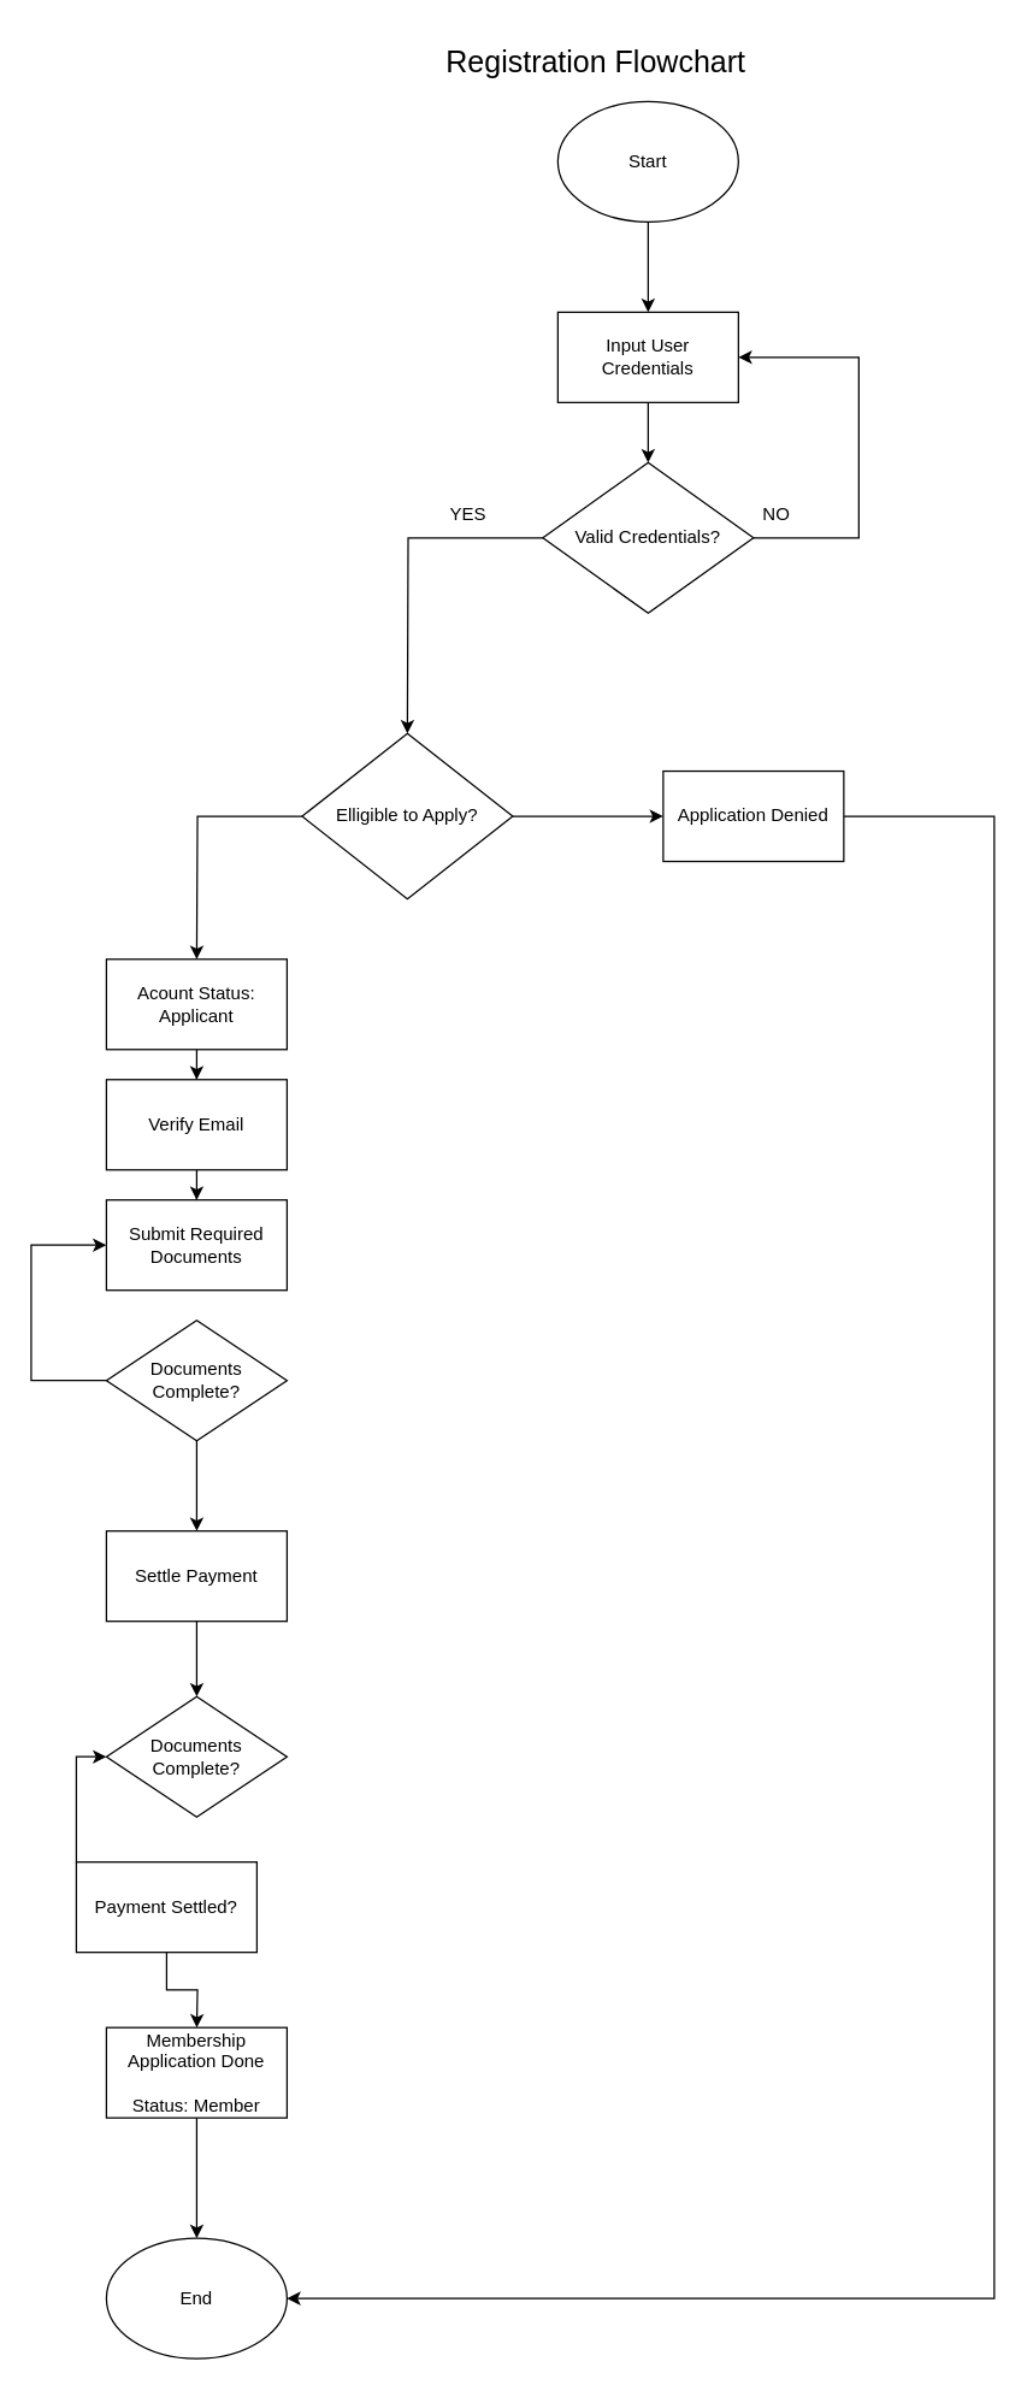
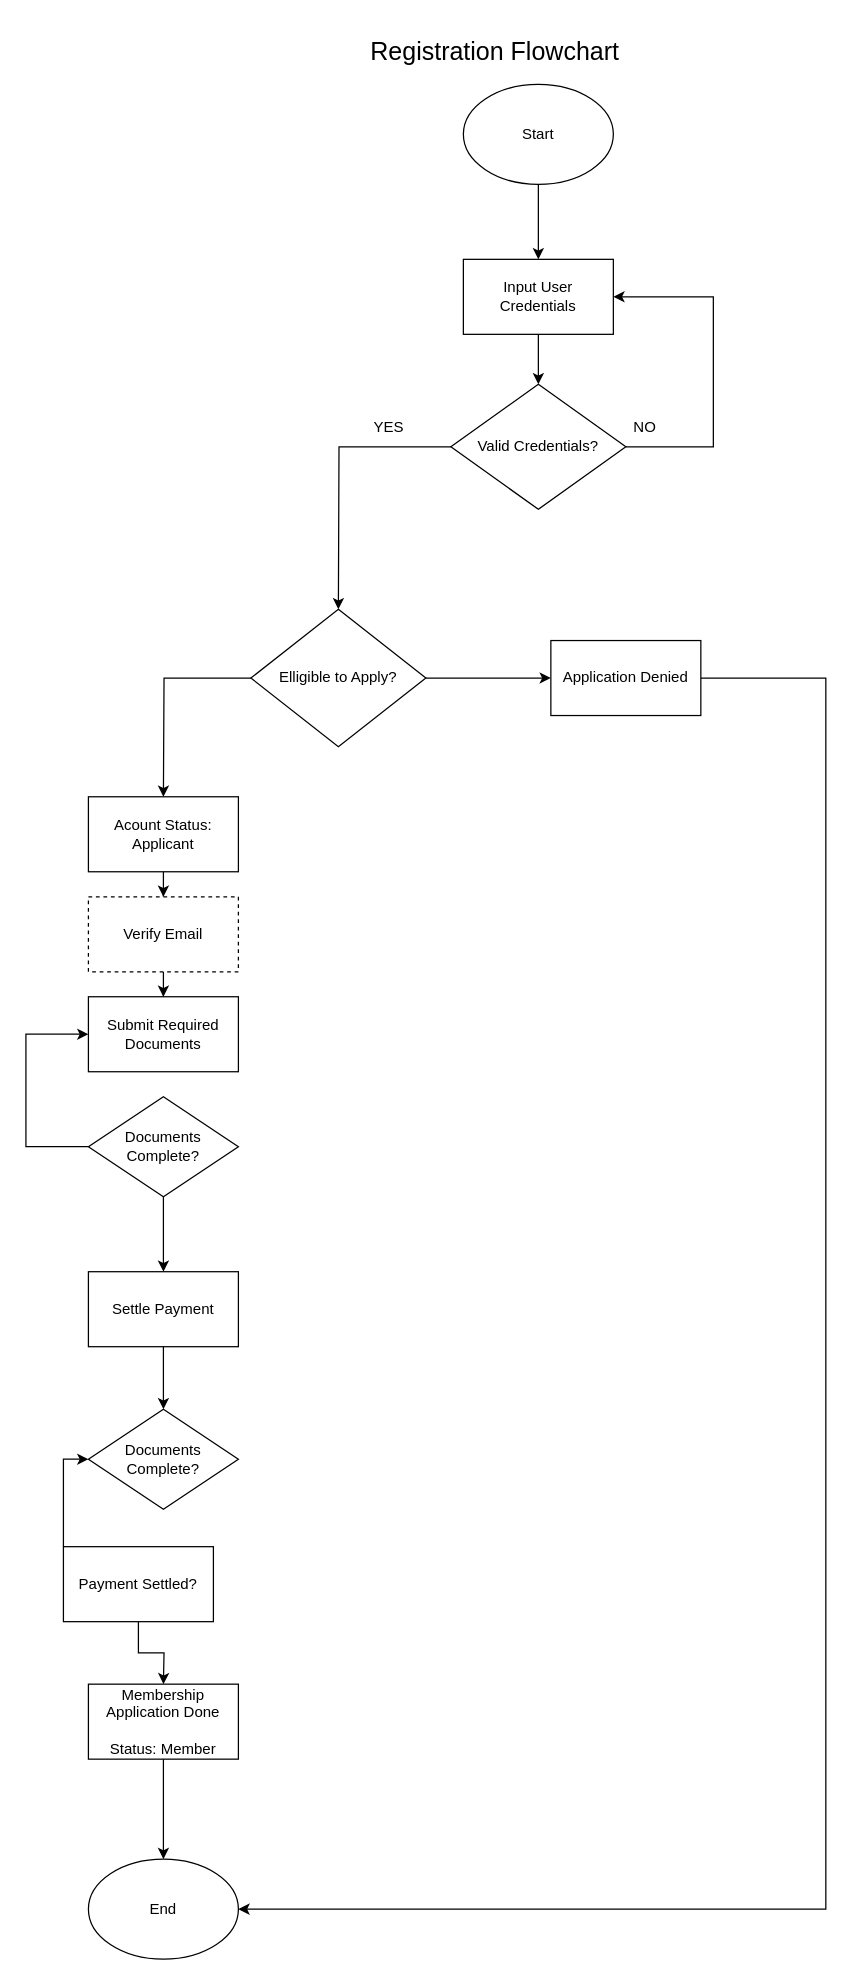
- <mxCell id="20" value="Verify Email" style="rounded=0;whiteSpace=wrap;html=1;" vertex="1" parent="1"><mxGeometry x="70" y="717" width="120" height="60" as="geometry" /></mxCell>
+ <mxCell id="20" value="Verify Email" style="rounded=0;whiteSpace=wrap;html=1;dashed=1;" vertex="1" parent="1"><mxGeometry x="70" y="717" width="120" height="60" as="geometry" /></mxCell>
